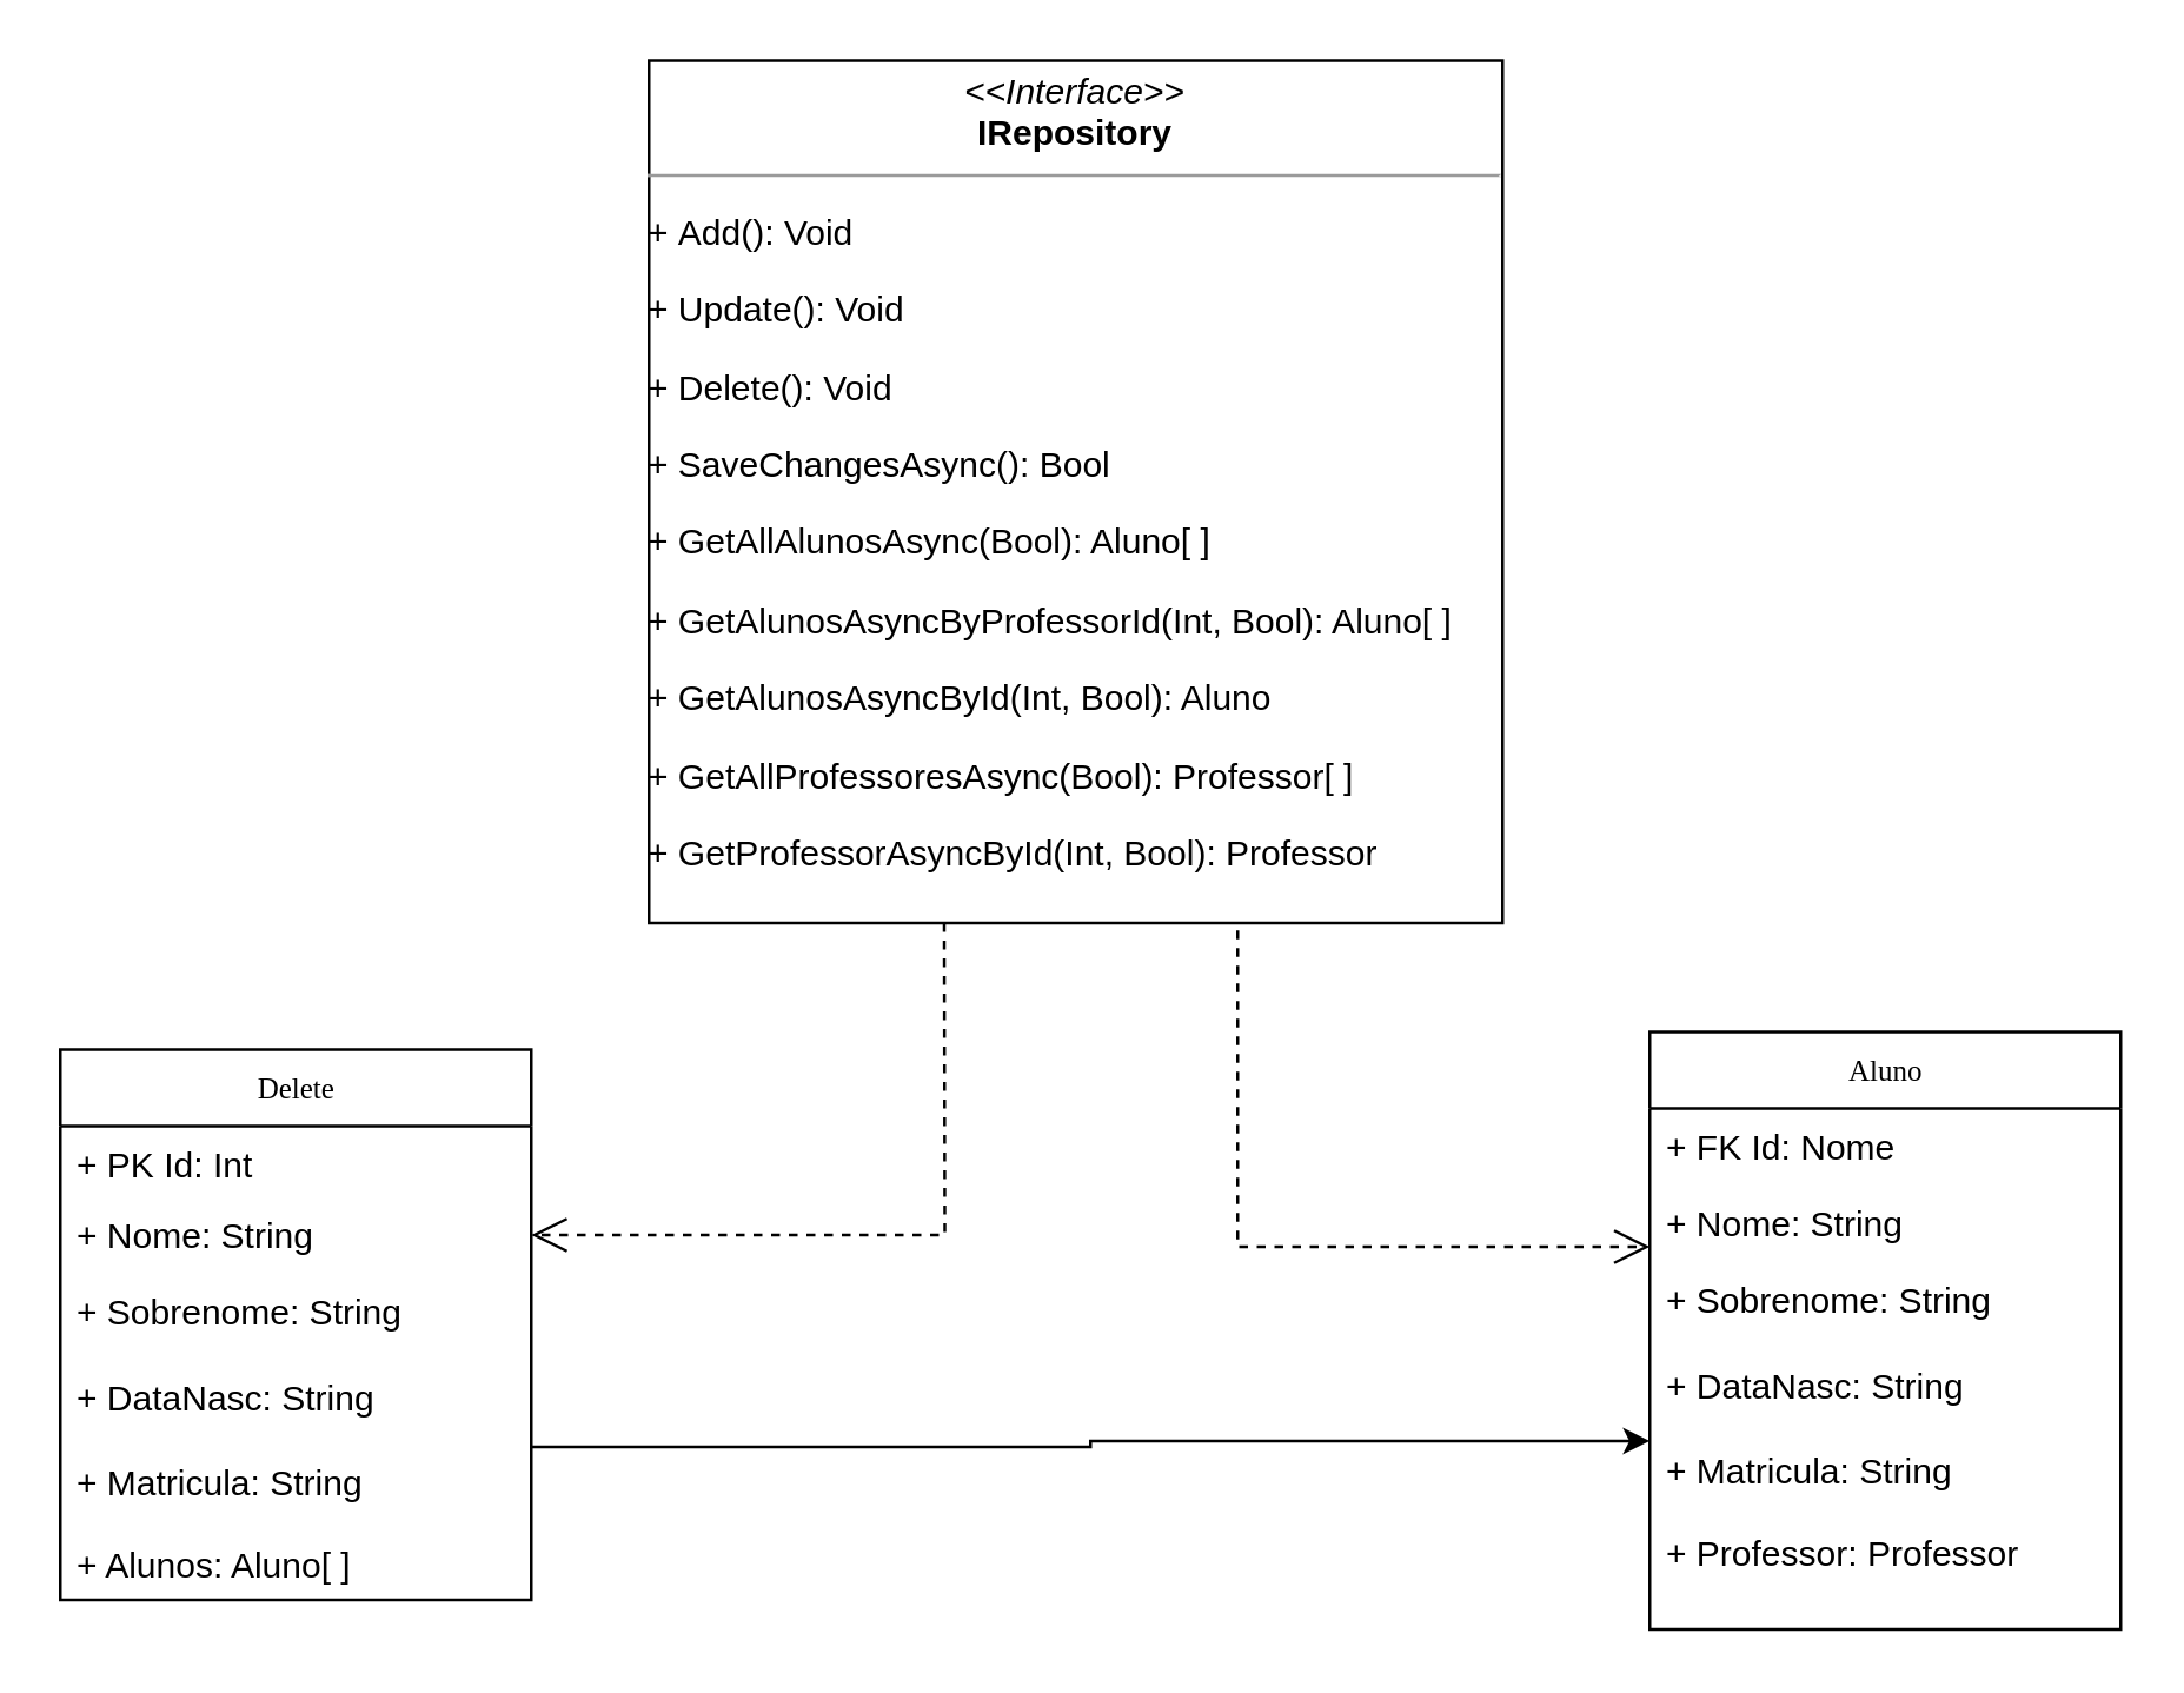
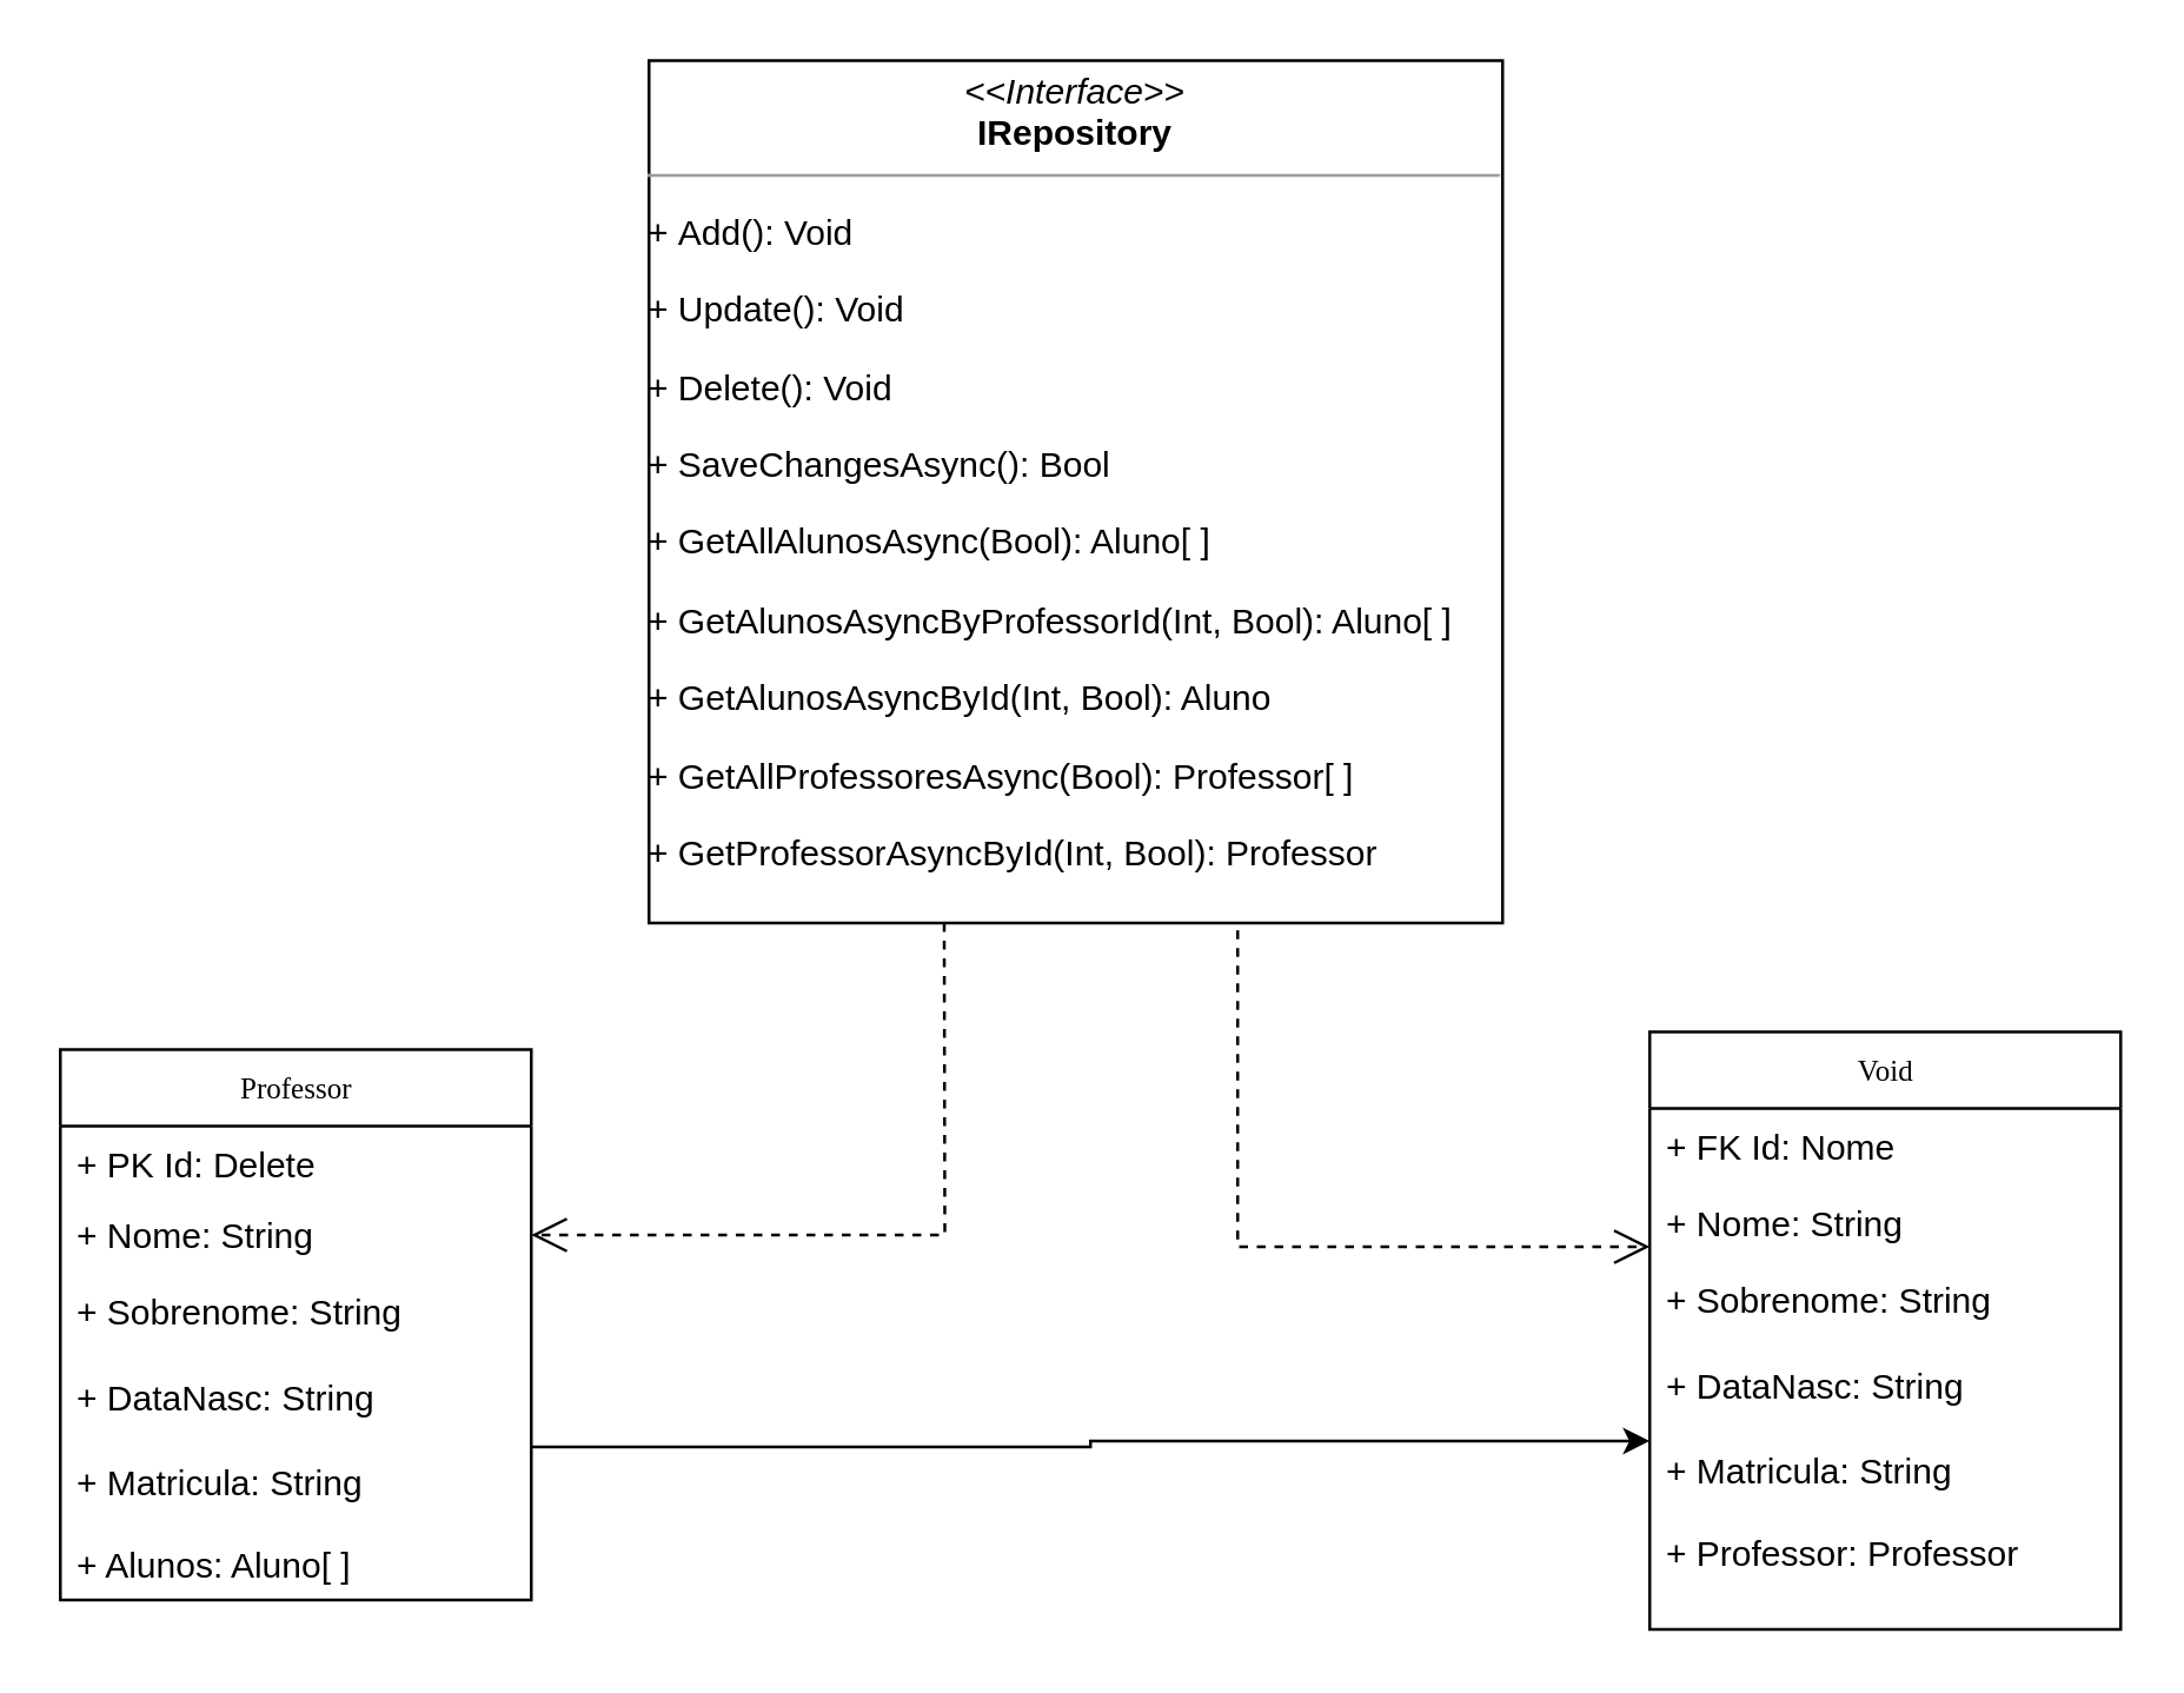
- <mxCell id="7" value="Aluno" style="swimlane;html=1;fontStyle=0;childLayout=stackLayout;horizontal=1;startSize=26;fillColor=none;horizontalStack=0;resizeParent=1;resizeLast=0;collapsible=1;marginBottom=0;swimlaneFillColor=#ffffff;rounded=0;shadow=0;comic=0;labelBackgroundColor=none;strokeColor=#000000;strokeWidth=1;fontFamily=Verdana;fontSize=10;fontColor=#000000;align=center;" parent="1" vertex="1"><mxGeometry x="560" y="350" width="160" height="203" as="geometry" /></mxCell>
+ <mxCell id="7" value="Void" style="swimlane;html=1;fontStyle=0;childLayout=stackLayout;horizontal=1;startSize=26;fillColor=none;horizontalStack=0;resizeParent=1;resizeLast=0;collapsible=1;marginBottom=0;swimlaneFillColor=#ffffff;rounded=0;shadow=0;comic=0;labelBackgroundColor=none;strokeColor=#000000;strokeWidth=1;fontFamily=Verdana;fontSize=10;fontColor=#000000;align=center;" parent="1" vertex="1"><mxGeometry x="560" y="350" width="160" height="203" as="geometry" /></mxCell>
- <mxCell id="3" value="Delete" style="swimlane;html=1;fontStyle=0;childLayout=stackLayout;horizontal=1;startSize=26;fillColor=none;horizontalStack=0;resizeParent=1;resizeLast=0;collapsible=1;marginBottom=0;swimlaneFillColor=#ffffff;rounded=0;shadow=0;comic=0;labelBackgroundColor=none;strokeColor=#000000;strokeWidth=1;fontFamily=Verdana;fontSize=10;fontColor=#000000;align=center;" parent="1" vertex="1"><mxGeometry x="20" y="356" width="160" height="187" as="geometry" /></mxCell>
+ <mxCell id="3" value="Professor" style="swimlane;html=1;fontStyle=0;childLayout=stackLayout;horizontal=1;startSize=26;fillColor=none;horizontalStack=0;resizeParent=1;resizeLast=0;collapsible=1;marginBottom=0;swimlaneFillColor=#ffffff;rounded=0;shadow=0;comic=0;labelBackgroundColor=none;strokeColor=#000000;strokeWidth=1;fontFamily=Verdana;fontSize=10;fontColor=#000000;align=center;" parent="1" vertex="1"><mxGeometry x="20" y="356" width="160" height="187" as="geometry" /></mxCell>
- <mxCell id="4" value="+ PK Id: Int" style="text;html=1;strokeColor=none;fillColor=none;align=left;verticalAlign=top;spacingLeft=4;spacingRight=4;whiteSpace=wrap;overflow=hidden;rotatable=0;points=[[0,0.5],[1,0.5]];portConstraint=eastwest;" parent="3" vertex="1"><mxGeometry y="26" width="160" height="24" as="geometry" /></mxCell>
+ <mxCell id="4" value="+ PK Id: Delete" style="text;html=1;strokeColor=none;fillColor=none;align=left;verticalAlign=top;spacingLeft=4;spacingRight=4;whiteSpace=wrap;overflow=hidden;rotatable=0;points=[[0,0.5],[1,0.5]];portConstraint=eastwest;" parent="3" vertex="1"><mxGeometry y="26" width="160" height="24" as="geometry" /></mxCell>
